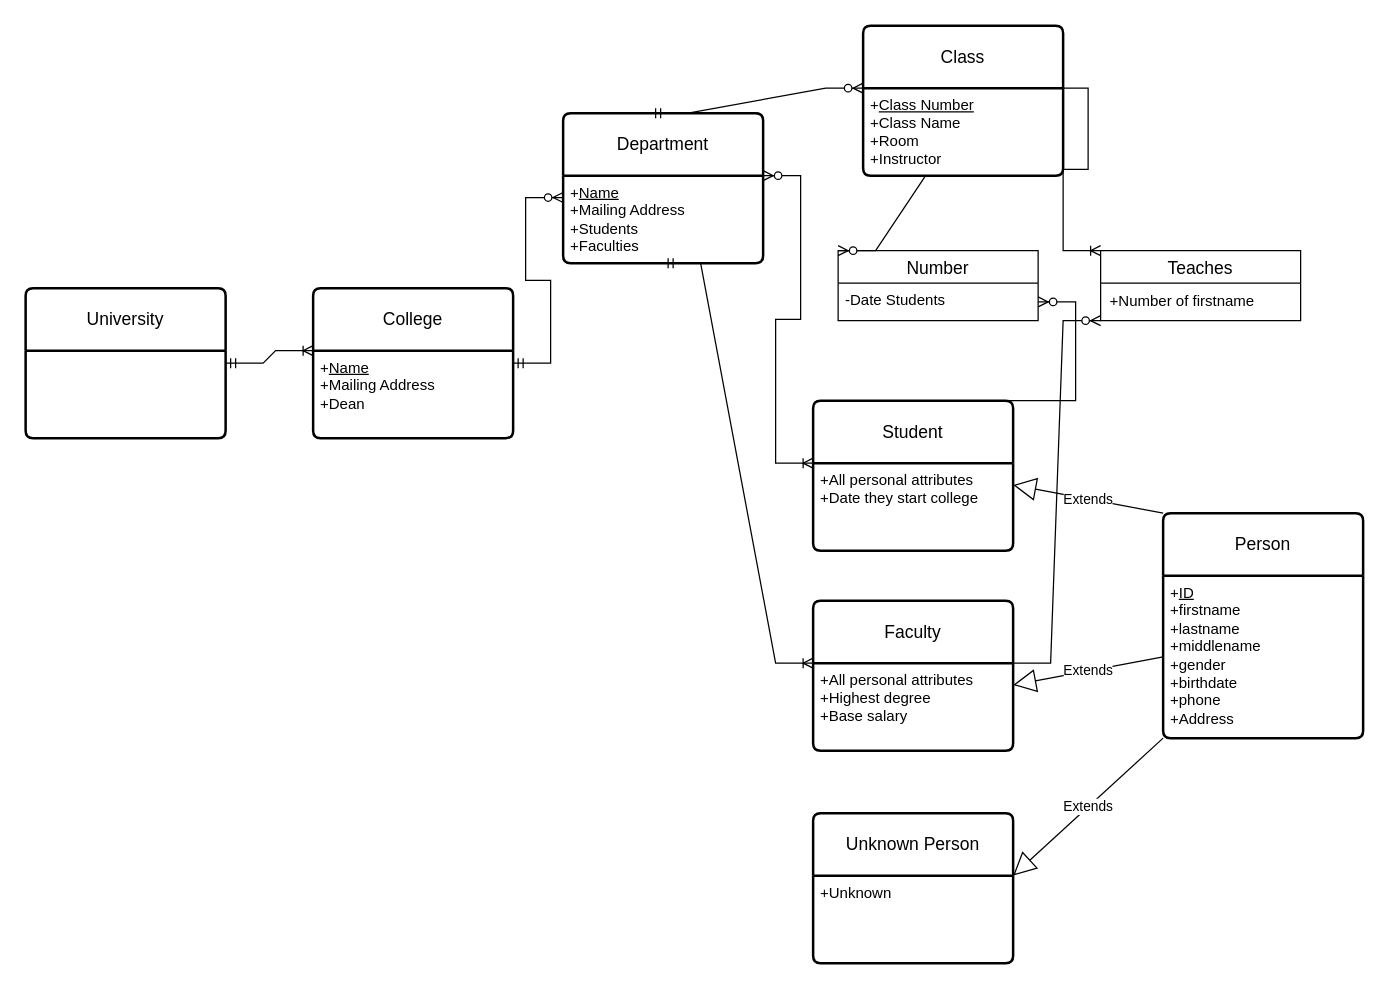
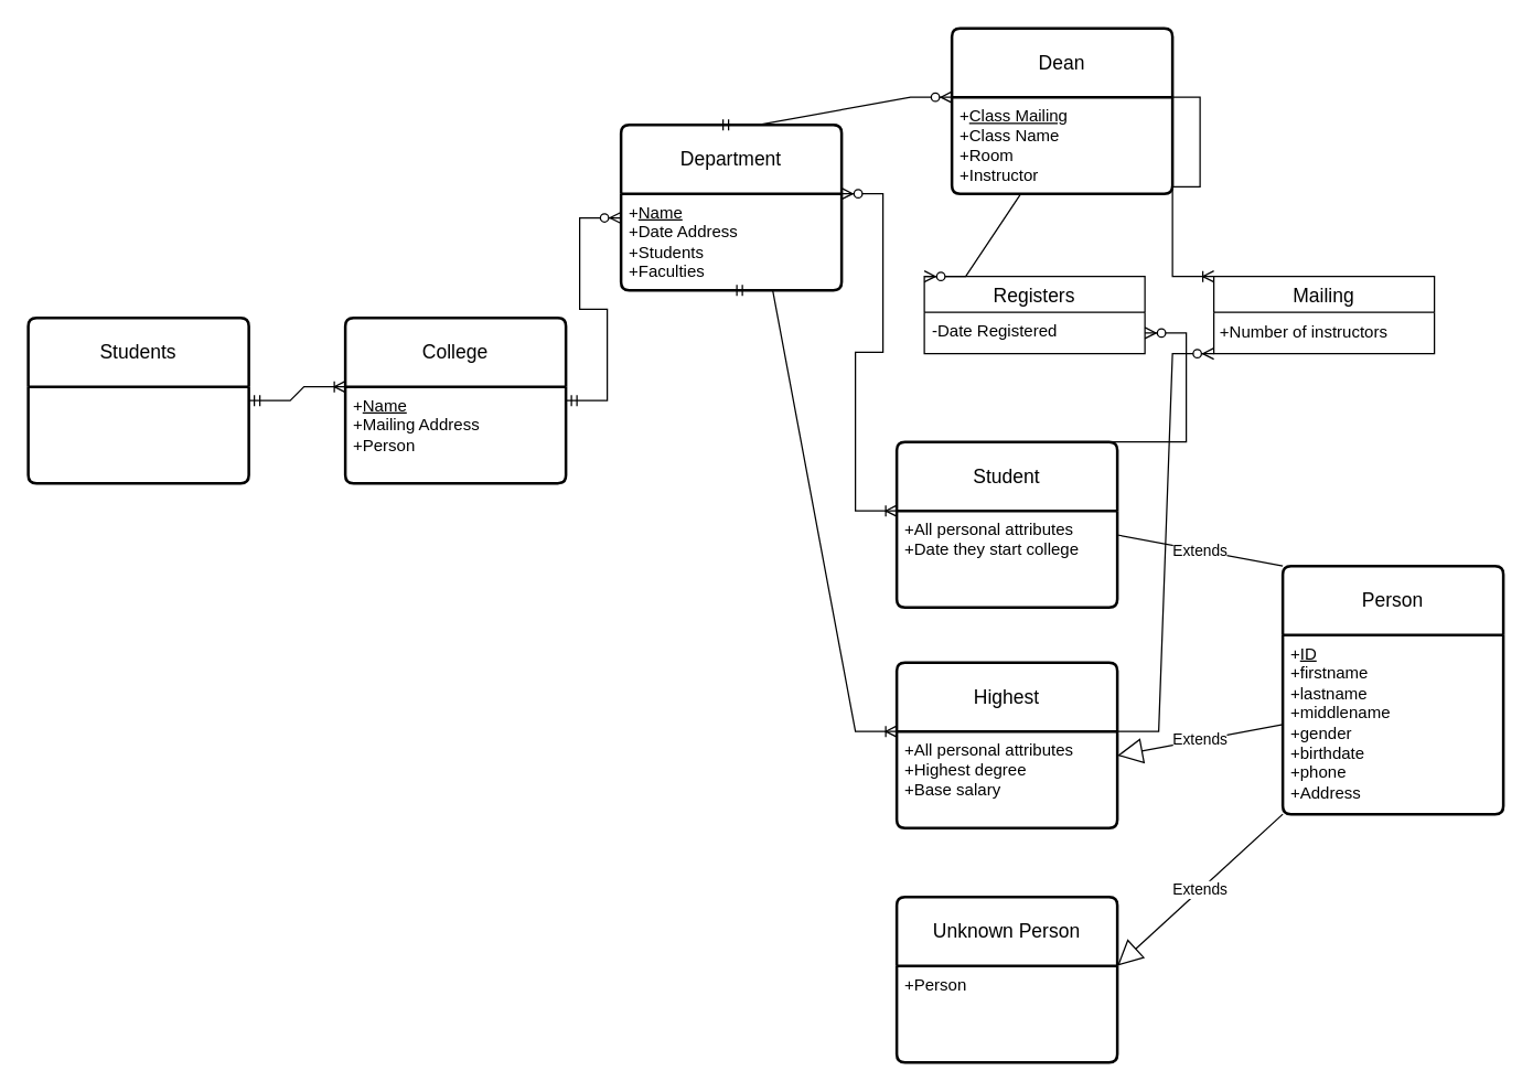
- <mxCell id="15" value="Class" style="swimlane;childLayout=stackLayout;horizontal=1;startSize=50;horizontalStack=0;rounded=1;fontSize=14;fontStyle=0;strokeWidth=2;resizeParent=0;resizeLast=1;shadow=0;dashed=0;align=center;arcSize=4;whiteSpace=wrap;html=1;" vertex="1" parent="1"><mxGeometry x="690" y="20" width="160" height="120" as="geometry" /></mxCell>
+ <mxCell id="15" value="Dean" style="swimlane;childLayout=stackLayout;horizontal=1;startSize=50;horizontalStack=0;rounded=1;fontSize=14;fontStyle=0;strokeWidth=2;resizeParent=0;resizeLast=1;shadow=0;dashed=0;align=center;arcSize=4;whiteSpace=wrap;html=1;" vertex="1" parent="1"><mxGeometry x="690" y="20" width="160" height="120" as="geometry" /></mxCell>
- <mxCell id="16" value="+&lt;u&gt;Class Number&lt;/u&gt;&lt;br&gt;+Class Name&lt;br&gt;+Room&lt;div&gt;+Instructor&lt;/div&gt;" style="align=left;strokeColor=none;fillColor=none;spacingLeft=4;fontSize=12;verticalAlign=top;resizable=0;rotatable=0;part=1;html=1;" vertex="1" parent="15"><mxGeometry y="50" width="160" height="70" as="geometry" /></mxCell>
+ <mxCell id="16" value="+&lt;u&gt;Class Mailing&lt;/u&gt;&lt;br&gt;+Class Name&lt;br&gt;+Room&lt;div&gt;+Instructor&lt;/div&gt;" style="align=left;strokeColor=none;fillColor=none;spacingLeft=4;fontSize=12;verticalAlign=top;resizable=0;rotatable=0;part=1;html=1;" vertex="1" parent="15"><mxGeometry y="50" width="160" height="70" as="geometry" /></mxCell>
- <mxCell id="6" value="+&lt;u&gt;Name&lt;/u&gt;&lt;br&gt;+Mailing Address&lt;br&gt;+Students&lt;div&gt;+Faculties&lt;/div&gt;" style="align=left;strokeColor=none;fillColor=none;spacingLeft=4;fontSize=12;verticalAlign=top;resizable=0;rotatable=0;part=1;html=1;" vertex="1" parent="5"><mxGeometry y="50" width="160" height="70" as="geometry" /></mxCell>
+ <mxCell id="6" value="+&lt;u&gt;Name&lt;/u&gt;&lt;br&gt;+Date Address&lt;br&gt;+Students&lt;div&gt;+Faculties&lt;/div&gt;" style="align=left;strokeColor=none;fillColor=none;spacingLeft=4;fontSize=12;verticalAlign=top;resizable=0;rotatable=0;part=1;html=1;" vertex="1" parent="5"><mxGeometry y="50" width="160" height="70" as="geometry" /></mxCell>
- <mxCell id="21" value="Number" style="swimlane;fontStyle=0;childLayout=stackLayout;horizontal=1;startSize=26;horizontalStack=0;resizeParent=1;resizeParentMax=0;resizeLast=0;collapsible=1;marginBottom=0;align=center;fontSize=14;" vertex="1" parent="1"><mxGeometry x="670" y="200" width="160" height="56" as="geometry" /></mxCell>
+ <mxCell id="21" value="Registers" style="swimlane;fontStyle=0;childLayout=stackLayout;horizontal=1;startSize=26;horizontalStack=0;resizeParent=1;resizeParentMax=0;resizeLast=0;collapsible=1;marginBottom=0;align=center;fontSize=14;" vertex="1" parent="1"><mxGeometry x="670" y="200" width="160" height="56" as="geometry" /></mxCell>
- <mxCell id="20" value="Teaches" style="swimlane;fontStyle=0;childLayout=stackLayout;horizontal=1;startSize=26;horizontalStack=0;resizeParent=1;resizeParentMax=0;resizeLast=0;collapsible=1;marginBottom=0;align=center;fontSize=14;" vertex="1" parent="1"><mxGeometry x="880" y="200" width="160" height="56" as="geometry" /></mxCell>
+ <mxCell id="20" value="Mailing" style="swimlane;fontStyle=0;childLayout=stackLayout;horizontal=1;startSize=26;horizontalStack=0;resizeParent=1;resizeParentMax=0;resizeLast=0;collapsible=1;marginBottom=0;align=center;fontSize=14;" vertex="1" parent="1"><mxGeometry x="880" y="200" width="160" height="56" as="geometry" /></mxCell>
- <mxCell id="23" value="-Date Students" style="text;strokeColor=none;fillColor=none;spacingLeft=4;spacingRight=4;overflow=hidden;rotatable=0;points=[[0,0.5],[1,0.5]];portConstraint=eastwest;fontSize=12;whiteSpace=wrap;html=1;" vertex="1" parent="21"><mxGeometry y="26" width="160" height="30" as="geometry" /></mxCell>
+ <mxCell id="23" value="-Date Registered" style="text;strokeColor=none;fillColor=none;spacingLeft=4;spacingRight=4;overflow=hidden;rotatable=0;points=[[0,0.5],[1,0.5]];portConstraint=eastwest;fontSize=12;whiteSpace=wrap;html=1;" vertex="1" parent="21"><mxGeometry y="26" width="160" height="30" as="geometry" /></mxCell>
- <mxCell id="32" value="+Number of firstname" style="text;html=1;align=center;verticalAlign=middle;resizable=0;points=[];autosize=1;strokeColor=none;fillColor=none;" vertex="1" parent="1"><mxGeometry x="870" y="226" width="150" height="30" as="geometry" /></mxCell>
+ <mxCell id="32" value="+Number of instructors" style="text;html=1;align=center;verticalAlign=middle;resizable=0;points=[];autosize=1;strokeColor=none;fillColor=none;" vertex="1" parent="1"><mxGeometry x="870" y="226" width="150" height="30" as="geometry" /></mxCell>
- <mxCell id="2" value="University" style="swimlane;childLayout=stackLayout;horizontal=1;startSize=50;horizontalStack=0;rounded=1;fontSize=14;fontStyle=0;strokeWidth=2;resizeParent=0;resizeLast=1;shadow=0;dashed=0;align=center;arcSize=4;whiteSpace=wrap;html=1;" vertex="1" parent="1"><mxGeometry x="20" y="230" width="160" height="120" as="geometry" /></mxCell>
+ <mxCell id="2" value="Students" style="swimlane;childLayout=stackLayout;horizontal=1;startSize=50;horizontalStack=0;rounded=1;fontSize=14;fontStyle=0;strokeWidth=2;resizeParent=0;resizeLast=1;shadow=0;dashed=0;align=center;arcSize=4;whiteSpace=wrap;html=1;" vertex="1" parent="1"><mxGeometry x="20" y="230" width="160" height="120" as="geometry" /></mxCell>
- <mxCell id="4" value="+&lt;u&gt;Name&lt;/u&gt;&lt;br&gt;+Mailing Address&lt;br&gt;+Dean" style="align=left;strokeColor=none;fillColor=none;spacingLeft=4;fontSize=12;verticalAlign=top;resizable=0;rotatable=0;part=1;html=1;" vertex="1" parent="3"><mxGeometry y="50" width="160" height="70" as="geometry" /></mxCell>
+ <mxCell id="4" value="+&lt;u&gt;Name&lt;/u&gt;&lt;br&gt;+Mailing Address&lt;br&gt;+Person" style="align=left;strokeColor=none;fillColor=none;spacingLeft=4;fontSize=12;verticalAlign=top;resizable=0;rotatable=0;part=1;html=1;" vertex="1" parent="3"><mxGeometry y="50" width="160" height="70" as="geometry" /></mxCell>
- <mxCell id="31" value="Extends" style="endArrow=block;endSize=16;endFill=0;html=1;rounded=0;exitX=0;exitY=0;exitDx=0;exitDy=0;entryX=1;entryY=0.25;entryDx=0;entryDy=0;" edge="1" parent="1" source="25" target="13"><mxGeometry width="160" relative="1" as="geometry"><mxPoint x="910" y="430" as="sourcePoint" /><mxPoint x="790" y="453" as="targetPoint" /></mxGeometry></mxCell>
+ <mxCell id="31" value="Extends" style="endArrow=none;endSize=16;endFill=0;html=1;rounded=0;exitX=0;exitY=0;exitDx=0;exitDy=0;entryX=1;entryY=0.25;entryDx=0;entryDy=0;" edge="1" parent="1" source="25" target="13"><mxGeometry width="160" relative="1" as="geometry"><mxPoint x="910" y="430" as="sourcePoint" /><mxPoint x="790" y="453" as="targetPoint" /></mxGeometry></mxCell>
- <mxCell id="9" value="Faculty" style="swimlane;childLayout=stackLayout;horizontal=1;startSize=50;horizontalStack=0;rounded=1;fontSize=14;fontStyle=0;strokeWidth=2;resizeParent=0;resizeLast=1;shadow=0;dashed=0;align=center;arcSize=4;whiteSpace=wrap;html=1;" vertex="1" parent="1"><mxGeometry x="650" y="480" width="160" height="120" as="geometry" /></mxCell>
+ <mxCell id="9" value="Highest" style="swimlane;childLayout=stackLayout;horizontal=1;startSize=50;horizontalStack=0;rounded=1;fontSize=14;fontStyle=0;strokeWidth=2;resizeParent=0;resizeLast=1;shadow=0;dashed=0;align=center;arcSize=4;whiteSpace=wrap;html=1;" vertex="1" parent="1"><mxGeometry x="650" y="480" width="160" height="120" as="geometry" /></mxCell>
- <mxCell id="28" value="+Unknown" style="align=left;strokeColor=none;fillColor=none;spacingLeft=4;fontSize=12;verticalAlign=top;resizable=0;rotatable=0;part=1;html=1;" vertex="1" parent="27"><mxGeometry y="50" width="160" height="70" as="geometry" /></mxCell>
+ <mxCell id="28" value="+Person" style="align=left;strokeColor=none;fillColor=none;spacingLeft=4;fontSize=12;verticalAlign=top;resizable=0;rotatable=0;part=1;html=1;" vertex="1" parent="27"><mxGeometry y="50" width="160" height="70" as="geometry" /></mxCell>
